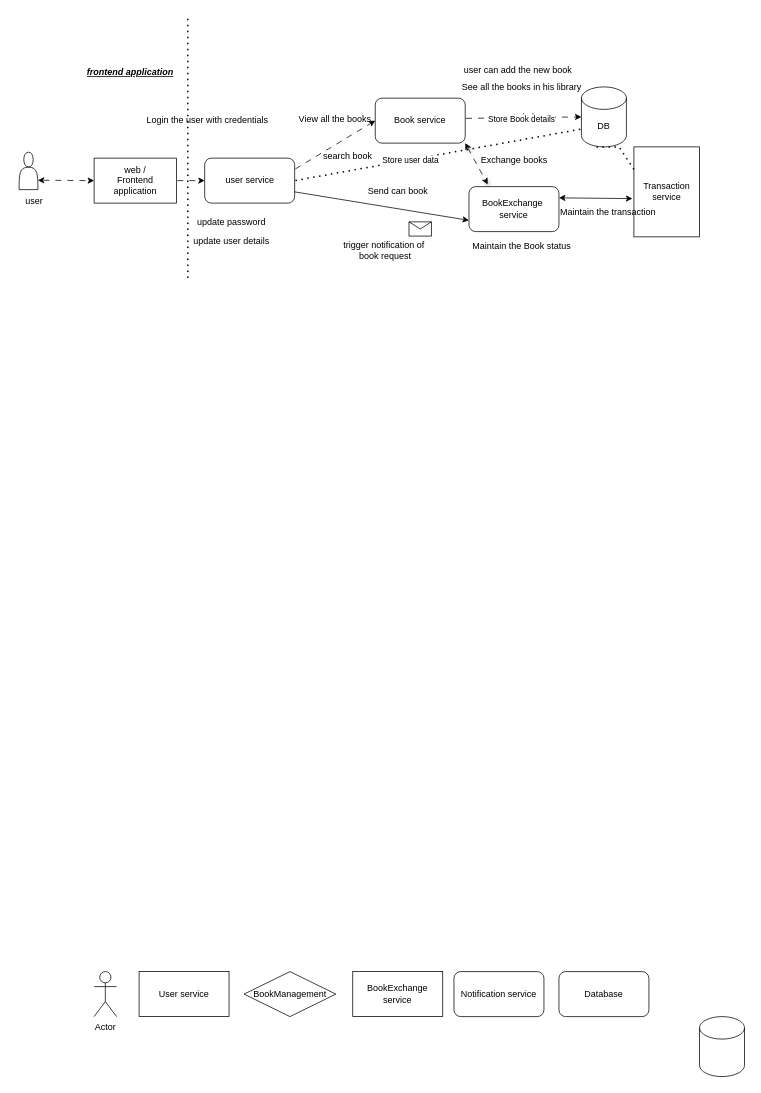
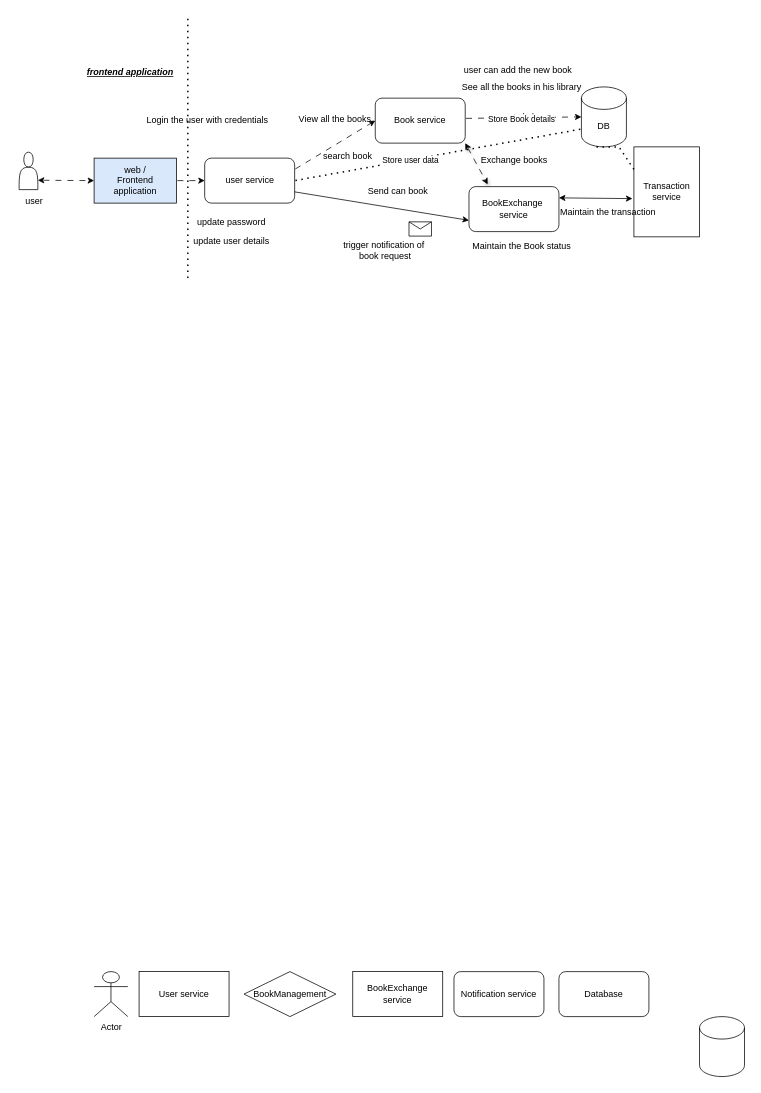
- <mxCell id="3" value="web /&lt;div&gt;Frontend application&lt;/div&gt;" style="rounded=0;whiteSpace=wrap;html=1;" parent="1" vertex="1"><mxGeometry x="125" y="210" width="110" height="60" as="geometry" /></mxCell>
+ <mxCell id="3" value="web /&lt;div&gt;Frontend application&lt;/div&gt;" style="rounded=0;whiteSpace=wrap;html=1;fillColor=#dae8fc;" parent="1" vertex="1"><mxGeometry x="125" y="210" width="110" height="60" as="geometry" /></mxCell>
- <mxCell id="13" value="Actor" style="shape=umlActor;verticalLabelPosition=bottom;verticalAlign=top;html=1;outlineConnect=0;" parent="1" vertex="1"><mxGeometry x="125" y="1295" width="30" height="60" as="geometry" /></mxCell>
+ <mxCell id="13" value="Actor" style="shape=umlActor;verticalLabelPosition=bottom;verticalAlign=top;html=1;outlineConnect=0;" parent="1" vertex="1"><mxGeometry x="125" y="1295" width="45" height="60" as="geometry" /></mxCell>
